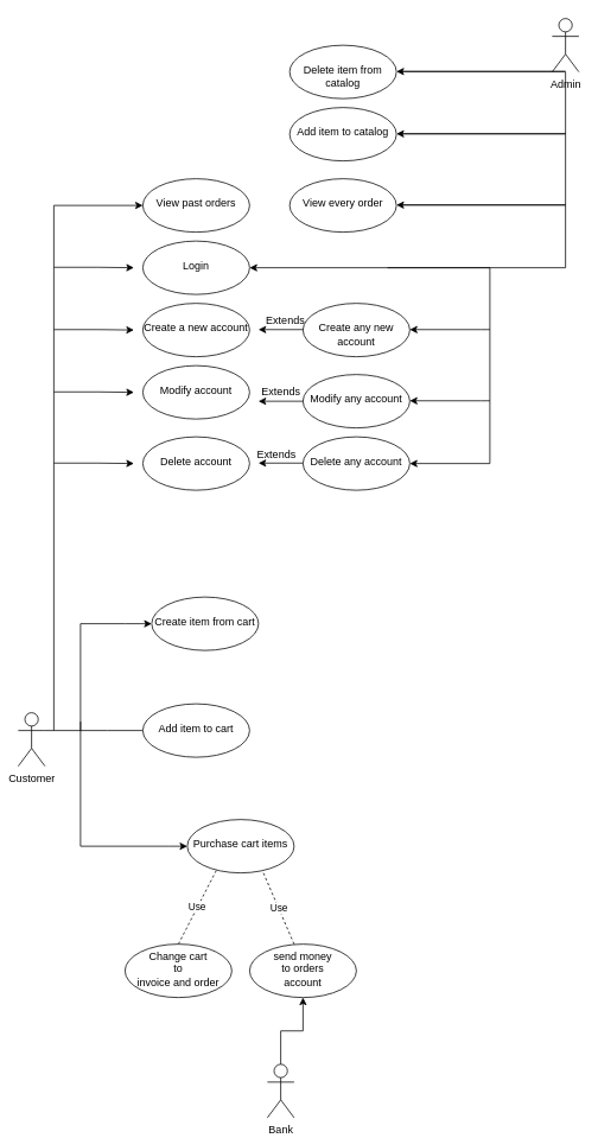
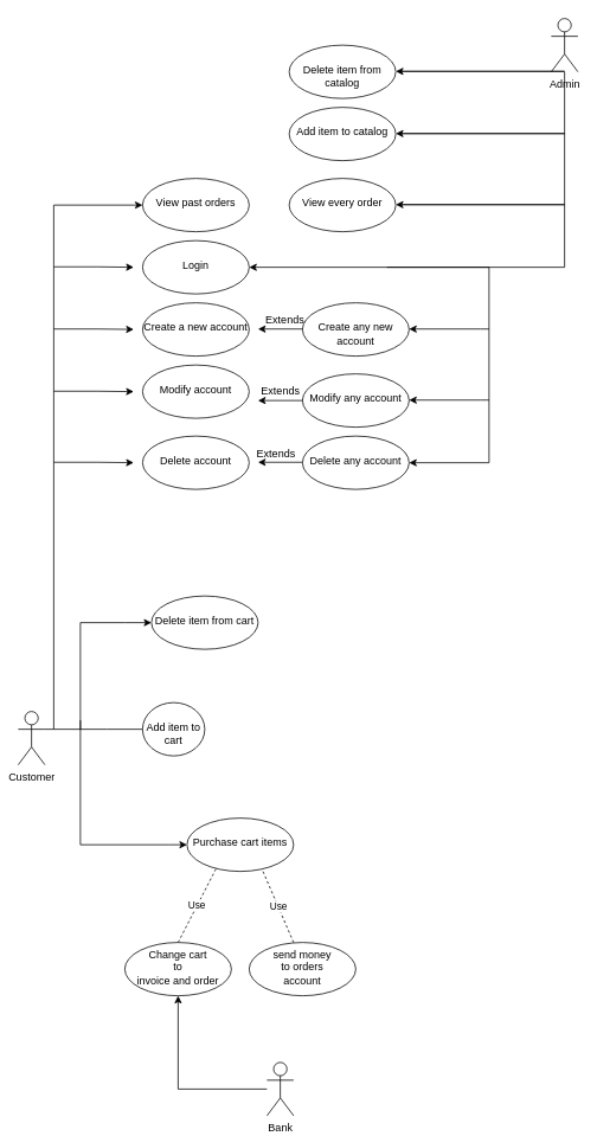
- <mxCell id="10" value="&lt;br&gt;Create item from cart" style="ellipse;whiteSpace=wrap;html=1;verticalAlign=top;" vertex="1" parent="1"><mxGeometry x="170" y="670" width="120" height="60" as="geometry" /></mxCell>
+ <mxCell id="10" value="&lt;br&gt;Delete item from cart" style="ellipse;whiteSpace=wrap;html=1;verticalAlign=top;" vertex="1" parent="1"><mxGeometry x="170" y="670" width="120" height="60" as="geometry" /></mxCell>
- <mxCell id="8" value="&lt;br&gt;Add item to cart" style="ellipse;whiteSpace=wrap;html=1;verticalAlign=top;" vertex="1" parent="1"><mxGeometry x="160" y="790" width="120" height="60" as="geometry" /></mxCell>
+ <mxCell id="8" value="&lt;br&gt;Add item to cart" style="ellipse;whiteSpace=wrap;html=1;verticalAlign=top;" vertex="1" parent="1"><mxGeometry x="160" y="790" width="70" height="60" as="geometry" /></mxCell>
- <mxCell id="4" style="edgeStyle=orthogonalEdgeStyle;rounded=0;orthogonalLoop=1;jettySize=auto;html=1;entryX=0.5;entryY=1;entryDx=0;entryDy=0;" edge="1" parent="1" source="5" target="15"><mxGeometry relative="1" as="geometry" /></mxCell>
+ <mxCell id="4" style="edgeStyle=orthogonalEdgeStyle;rounded=0;orthogonalLoop=1;jettySize=auto;html=1;" edge="1" parent="1" source="5" target="16"><mxGeometry relative="1" as="geometry" /></mxCell>
